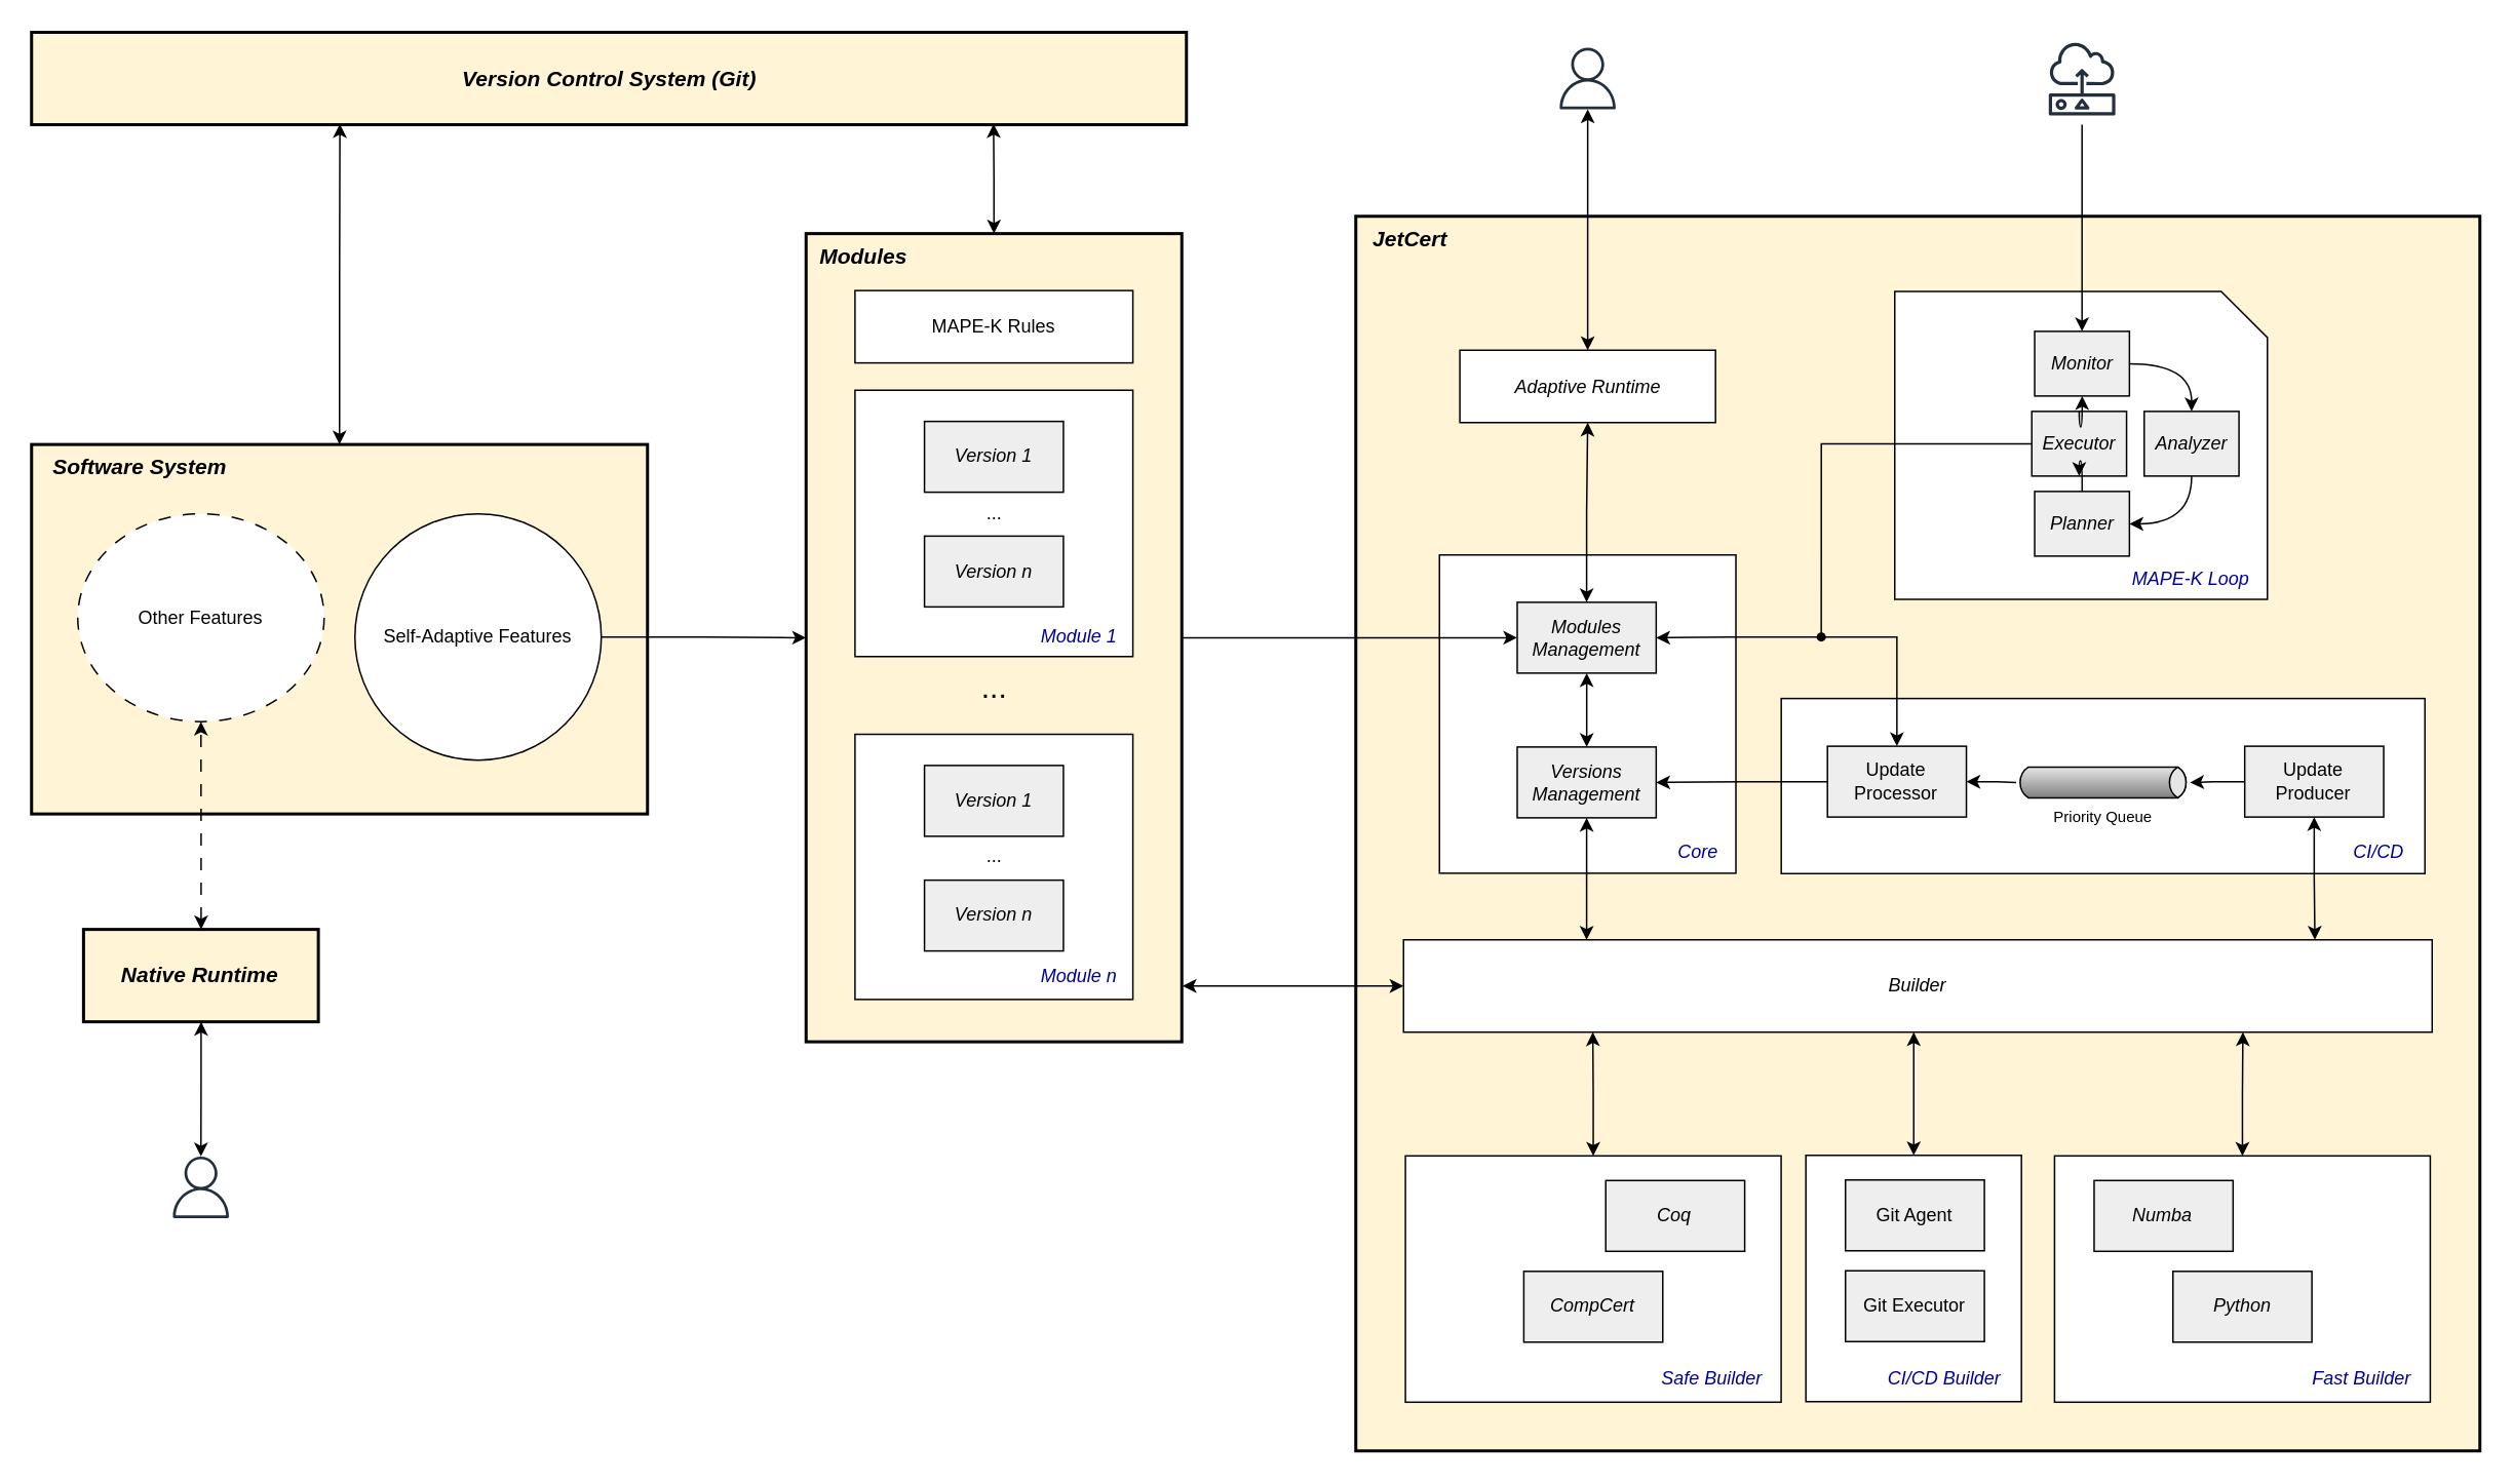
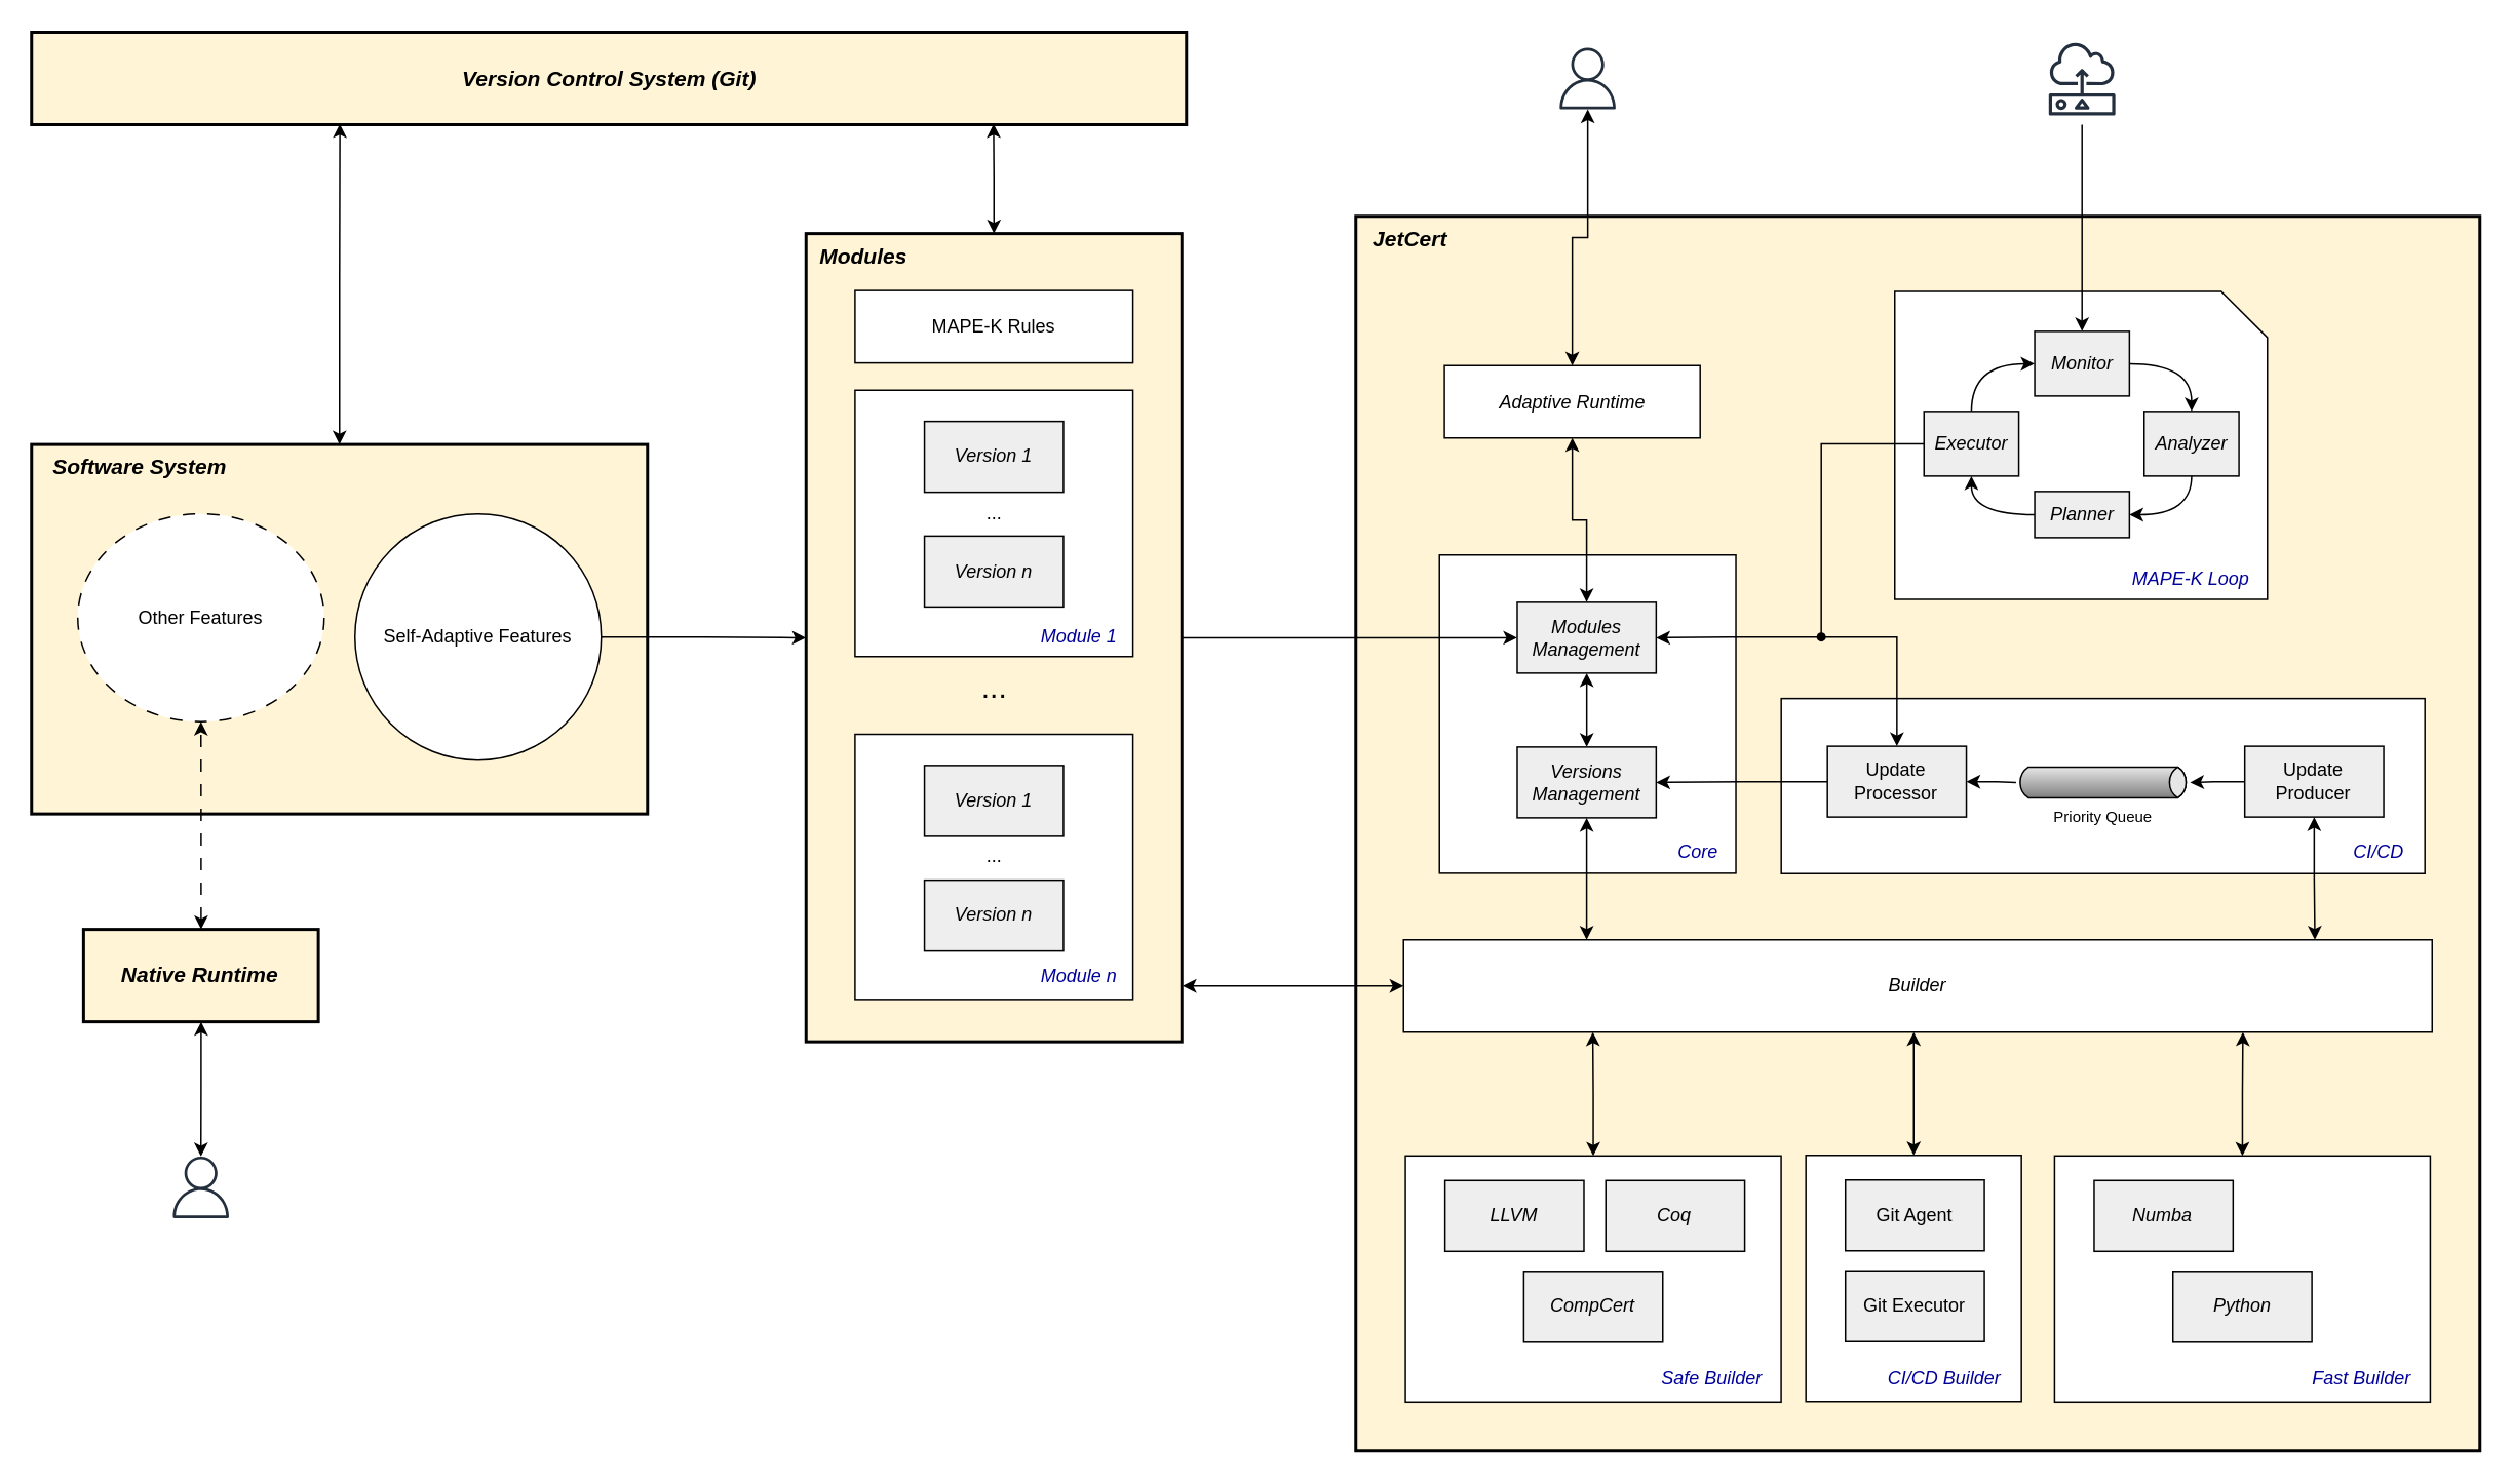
- <mxCell id="36" value="&lt;i&gt;Adaptive Runtime&lt;/i&gt;" style="rounded=0;whiteSpace=wrap;html=1;" parent="1" vertex="1"><mxGeometry x="947.56" y="227" width="166.06" height="47" as="geometry" /></mxCell>
+ <mxCell id="36" value="&lt;i&gt;Adaptive Runtime&lt;/i&gt;" style="rounded=0;whiteSpace=wrap;html=1;" parent="1" vertex="1"><mxGeometry x="937.56" y="237" width="166.06" height="47" as="geometry" /></mxCell>
- <mxCell id="27" value="&lt;i&gt;Executor&lt;/i&gt;" style="html=1;dropTarget=0;whiteSpace=wrap;fillColor=#EEEEEE;" parent="1" vertex="1"><mxGeometry x="1319" y="266.75" width="61.55" height="42" as="geometry" /></mxCell>
+ <mxCell id="27" value="&lt;i&gt;Executor&lt;/i&gt;" style="html=1;dropTarget=0;whiteSpace=wrap;fillColor=#EEEEEE;" parent="1" vertex="1"><mxGeometry x="1249" y="266.75" width="61.55" height="42" as="geometry" /></mxCell>
- <mxCell id="34" value="&lt;i&gt;Planner&lt;/i&gt;" style="html=1;dropTarget=0;whiteSpace=wrap;fillColor=#EEEEEE;" parent="1" vertex="1"><mxGeometry x="1320.86" y="318.75" width="61.55" height="42" as="geometry" /></mxCell>
+ <mxCell id="34" value="&lt;i&gt;Planner&lt;/i&gt;" style="html=1;dropTarget=0;whiteSpace=wrap;fillColor=#EEEEEE;" parent="1" vertex="1"><mxGeometry x="1320.86" y="318.75" width="61.55" height="30" as="geometry" /></mxCell>
+ <mxCell id="42" value="&lt;i&gt;LLVM&lt;/i&gt;" style="html=1;dropTarget=0;whiteSpace=wrap;fillColor=#EEEEEE;" parent="1" vertex="1"><mxGeometry x="937.92" y="766.36" width="90.24" height="46" as="geometry" /></mxCell>
